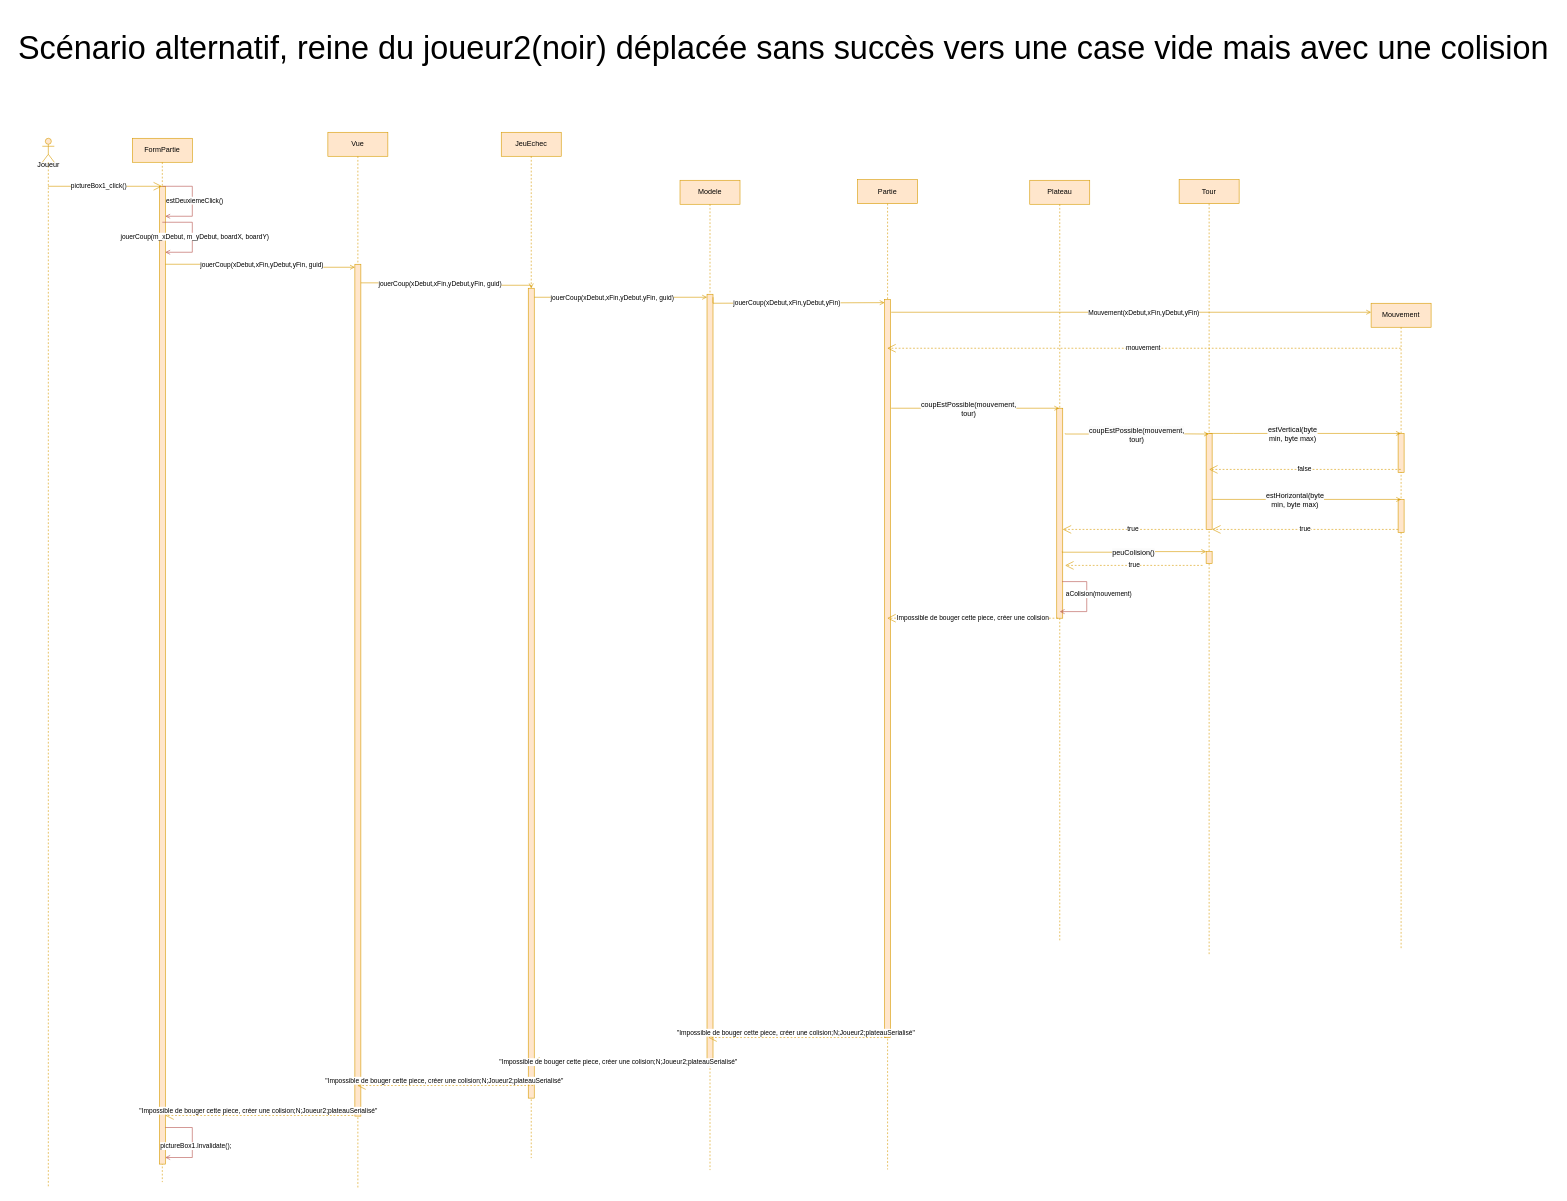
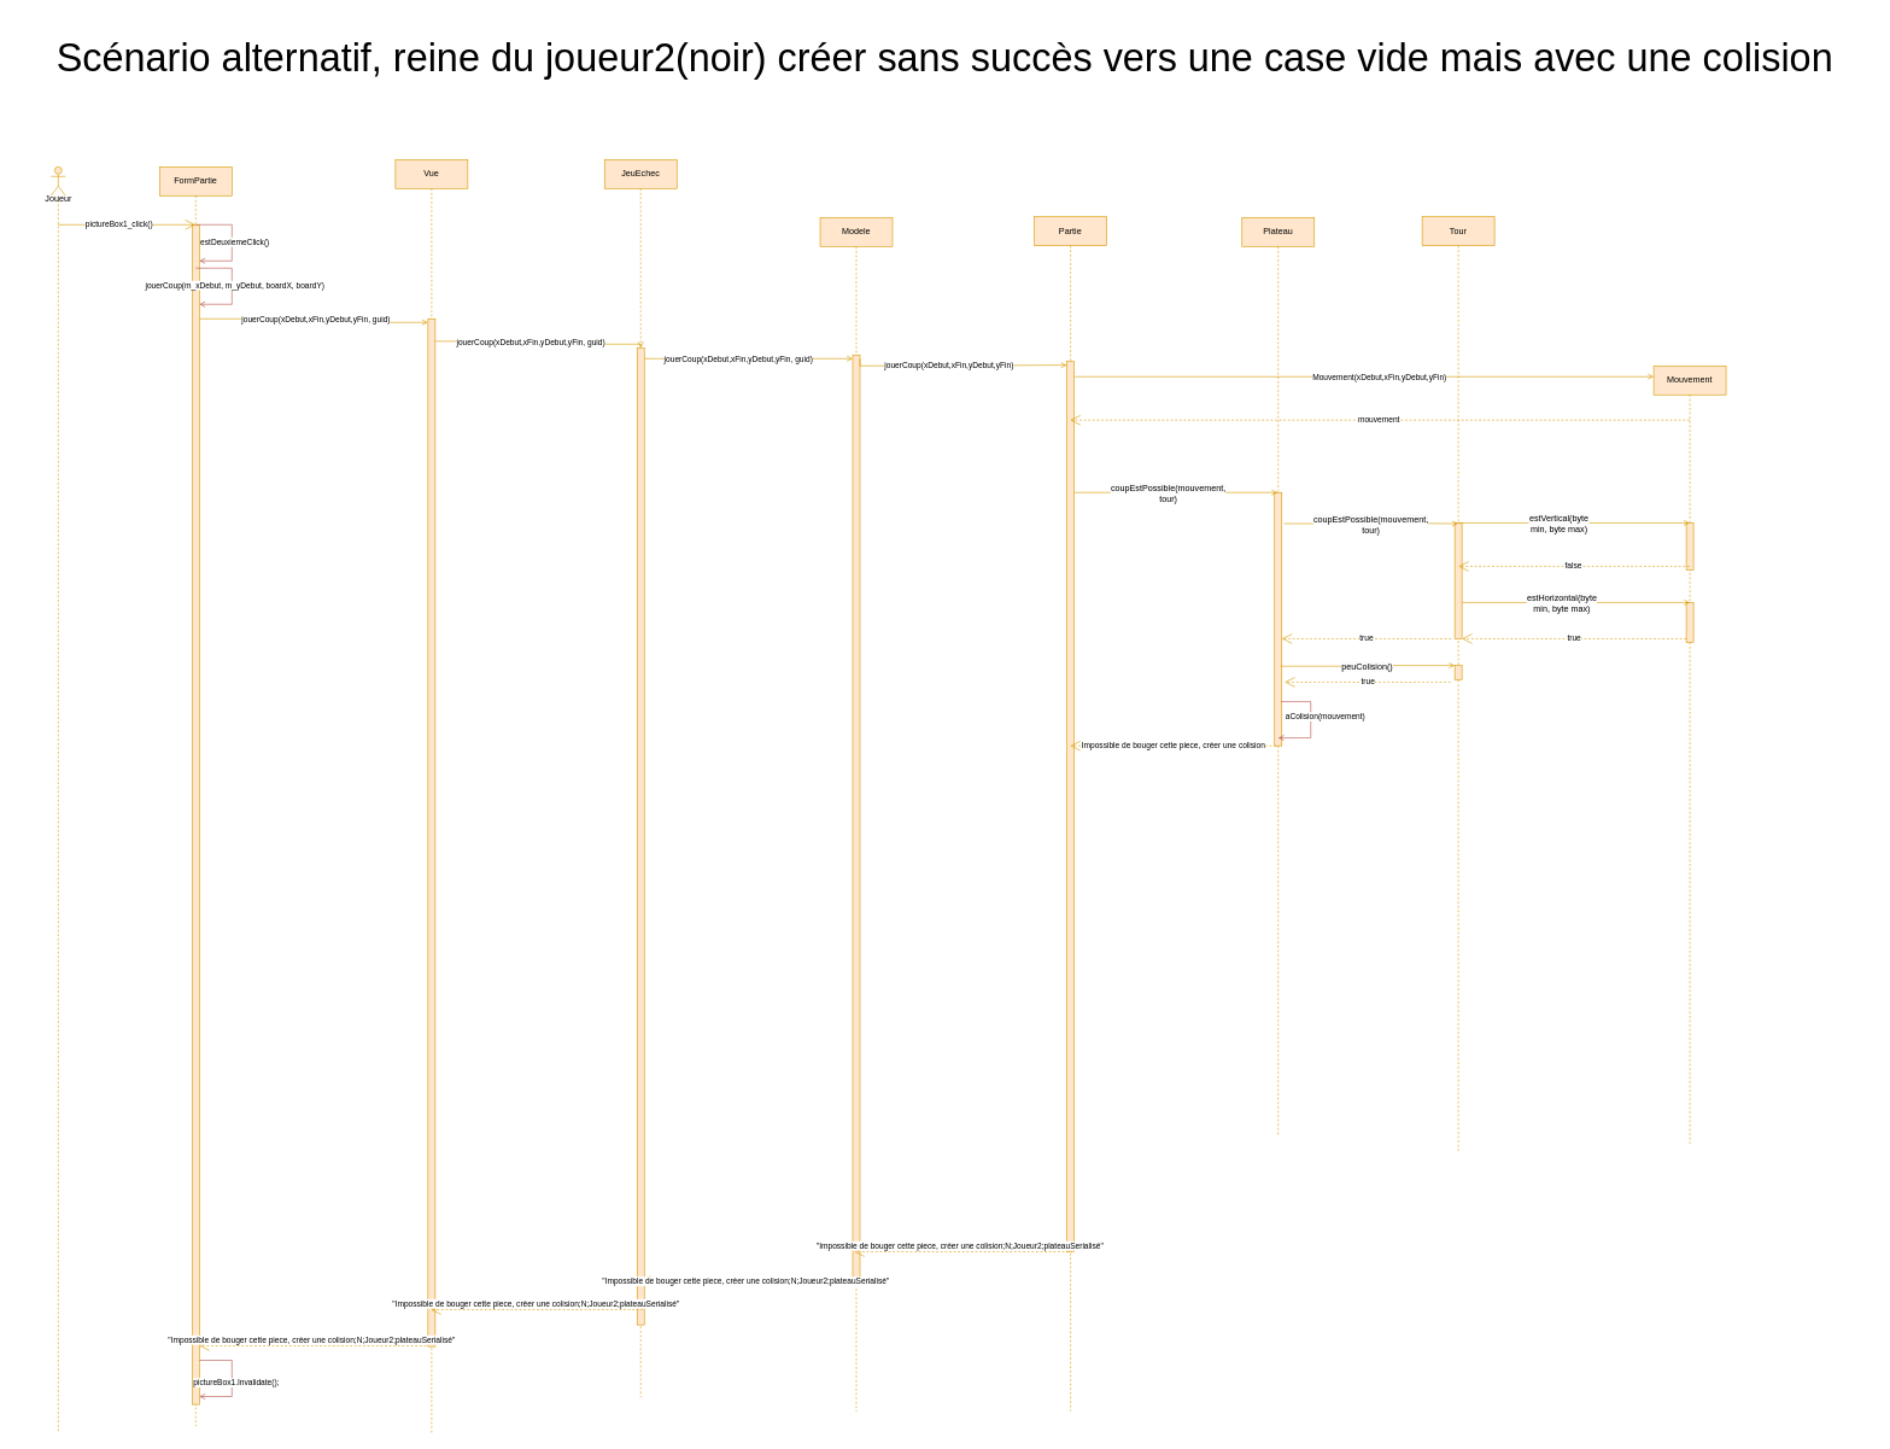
- <mxCell id="3" value="&lt;div&gt;&lt;font&gt;Scénario alternatif, reine du joueur2(noir) déplacée&lt;/font&gt;&lt;font&gt;&amp;nbsp;sans succès vers une case vide mais avec une colision&lt;/font&gt;&lt;/div&gt;" style="text;html=1;align=center;verticalAlign=middle;resizable=0;points=[];autosize=1;strokeColor=none;fillColor=none;fontSize=54;" parent="1" vertex="1"><mxGeometry x="20" y="40" width="2570" height="80" as="geometry" /></mxCell>
+ <mxCell id="3" value="&lt;div&gt;&lt;font&gt;Scénario alternatif, reine du joueur2(noir) créer&lt;/font&gt;&lt;font&gt;&amp;nbsp;sans succès vers une case vide mais avec une colision&lt;/font&gt;&lt;/div&gt;" style="text;html=1;align=center;verticalAlign=middle;resizable=0;points=[];autosize=1;strokeColor=none;fillColor=none;fontSize=54;" parent="1" vertex="1"><mxGeometry x="20" y="40" width="2570" height="80" as="geometry" /></mxCell>
